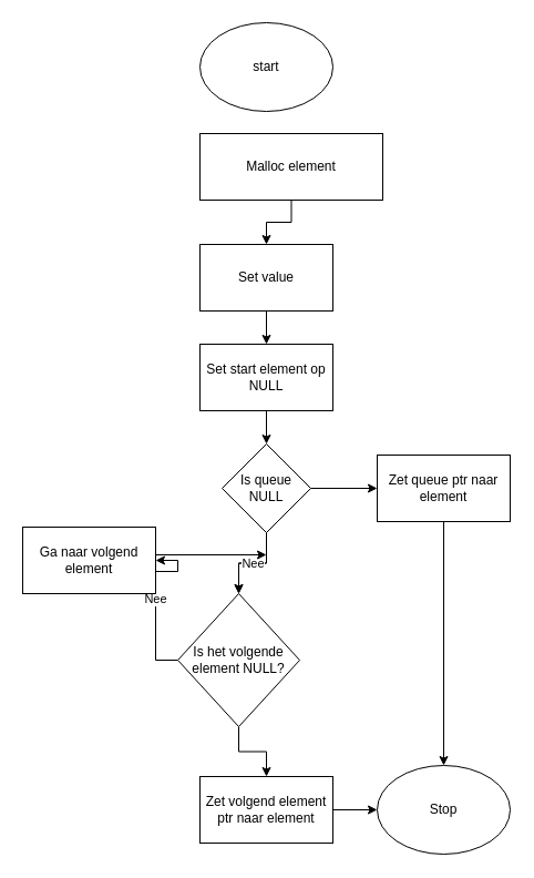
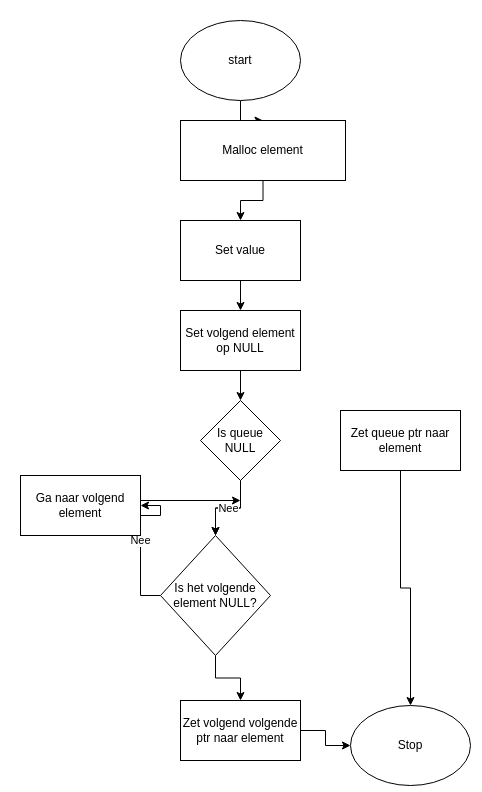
+ <mxCell id="2" style="edgeStyle=orthogonalEdgeStyle;rounded=0;orthogonalLoop=1;jettySize=auto;html=1;entryX=0.5;entryY=0;entryDx=0;entryDy=0;" edge="1" parent="1" source="3" target="14"><mxGeometry relative="1" as="geometry" /></mxCell>
- <mxCell id="18" value="Set start element op NULL" style="whiteSpace=wrap;html=1;" parent="1" vertex="1"><mxGeometry x="180" y="310" width="120" height="60" as="geometry" /></mxCell>
+ <mxCell id="18" value="Set volgend element op NULL" style="whiteSpace=wrap;html=1;" parent="1" vertex="1"><mxGeometry x="180" y="310" width="120" height="60" as="geometry" /></mxCell>
- <mxCell id="6" value="" style="edgeStyle=orthogonalEdgeStyle;rounded=0;orthogonalLoop=1;jettySize=auto;html=1;" edge="1" parent="1" source="7" target="20"><mxGeometry relative="1" as="geometry" /></mxCell>
- <mxCell id="22" value="Zet volgend element ptr naar element" style="whiteSpace=wrap;html=1;" vertex="1" parent="1"><mxGeometry x="180" y="700" width="120" height="60" as="geometry" /></mxCell>
+ <mxCell id="22" value="Zet volgend volgende ptr naar element" style="whiteSpace=wrap;html=1;" vertex="1" parent="1"><mxGeometry x="180" y="700" width="120" height="60" as="geometry" /></mxCell>
- <mxCell id="23" value="Stop" style="ellipse;whiteSpace=wrap;html=1;" vertex="1" parent="1"><mxGeometry x="340" y="690" width="120" height="80" as="geometry" /></mxCell>
+ <mxCell id="23" value="Stop" style="ellipse;whiteSpace=wrap;html=1;" vertex="1" parent="1"><mxGeometry x="350" y="705" width="120" height="80" as="geometry" /></mxCell>
